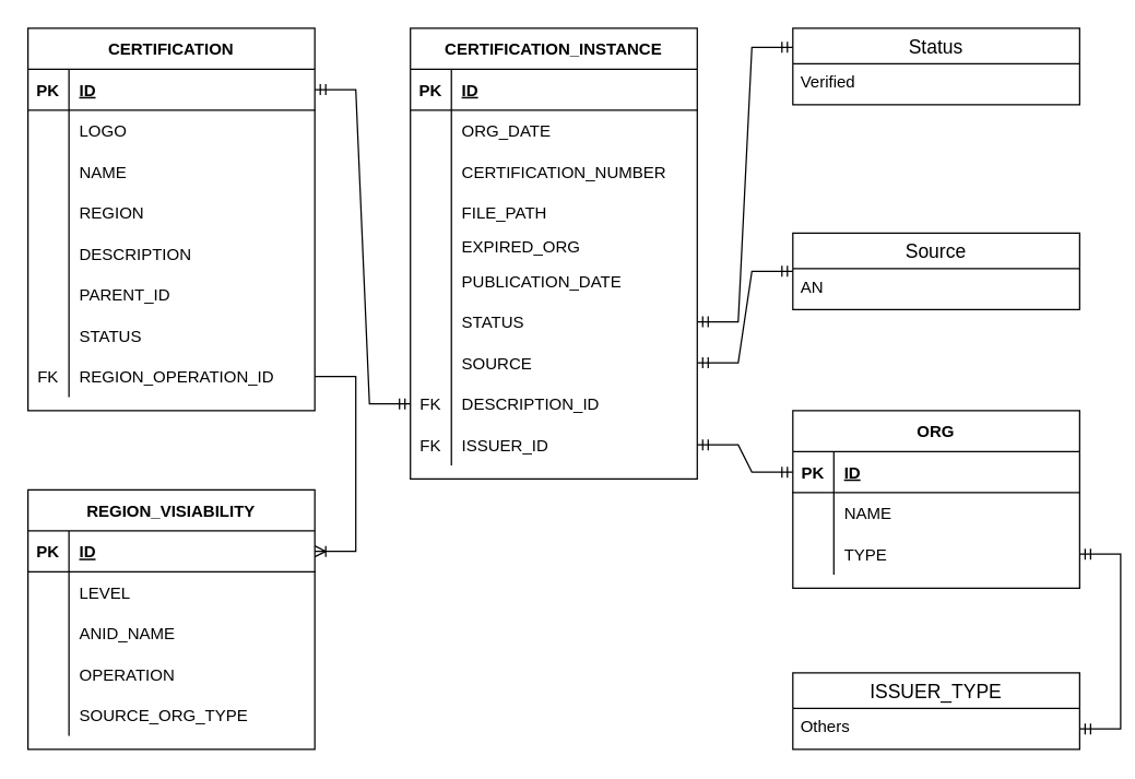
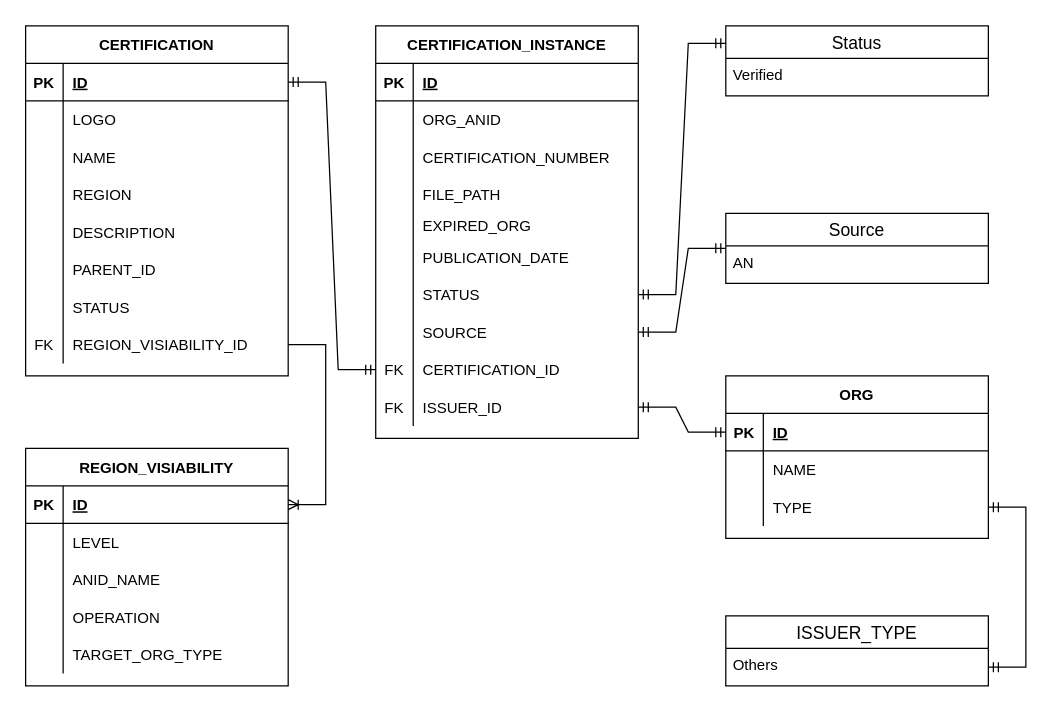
- <mxCell id="33" value="ORG_DATE" style="shape=partialRectangle;overflow=hidden;connectable=0;fillColor=none;align=left;top=0;left=0;bottom=0;right=0;spacingLeft=6;" parent="31" vertex="1"><mxGeometry x="30" width="180" height="30" as="geometry"><mxRectangle width="180" height="30" as="alternateBounds" /></mxGeometry></mxCell>
+ <mxCell id="33" value="ORG_ANID" style="shape=partialRectangle;overflow=hidden;connectable=0;fillColor=none;align=left;top=0;left=0;bottom=0;right=0;spacingLeft=6;" parent="31" vertex="1"><mxGeometry x="30" width="180" height="30" as="geometry"><mxRectangle width="180" height="30" as="alternateBounds" /></mxGeometry></mxCell>
- <mxCell id="26" value="REGION_OPERATION_ID" style="shape=partialRectangle;connectable=0;fillColor=none;top=0;left=0;bottom=0;right=0;align=left;spacingLeft=6;fontStyle=0;overflow=hidden;" parent="24" vertex="1"><mxGeometry x="30" width="180" height="30" as="geometry"><mxRectangle width="180" height="30" as="alternateBounds" /></mxGeometry></mxCell>
+ <mxCell id="26" value="REGION_VISIABILITY_ID" style="shape=partialRectangle;connectable=0;fillColor=none;top=0;left=0;bottom=0;right=0;align=left;spacingLeft=6;fontStyle=0;overflow=hidden;" parent="24" vertex="1"><mxGeometry x="30" width="180" height="30" as="geometry"><mxRectangle width="180" height="30" as="alternateBounds" /></mxGeometry></mxCell>
- <mxCell id="54" value="DESCRIPTION_ID" style="shape=partialRectangle;connectable=0;fillColor=none;top=0;left=0;bottom=0;right=0;align=left;spacingLeft=6;fontStyle=0;overflow=hidden;" parent="52" vertex="1"><mxGeometry x="30" width="180" height="30" as="geometry"><mxRectangle width="180" height="30" as="alternateBounds" /></mxGeometry></mxCell>
+ <mxCell id="54" value="CERTIFICATION_ID" style="shape=partialRectangle;connectable=0;fillColor=none;top=0;left=0;bottom=0;right=0;align=left;spacingLeft=6;fontStyle=0;overflow=hidden;" parent="52" vertex="1"><mxGeometry x="30" width="180" height="30" as="geometry"><mxRectangle width="180" height="30" as="alternateBounds" /></mxGeometry></mxCell>
- <mxCell id="83" value="SOURCE_ORG_TYPE" style="shape=partialRectangle;overflow=hidden;connectable=0;fillColor=none;align=left;top=0;left=0;bottom=0;right=0;spacingLeft=6;" parent="81" vertex="1"><mxGeometry x="30" width="180" height="30" as="geometry"><mxRectangle width="180" height="30" as="alternateBounds" /></mxGeometry></mxCell>
+ <mxCell id="83" value="TARGET_ORG_TYPE" style="shape=partialRectangle;overflow=hidden;connectable=0;fillColor=none;align=left;top=0;left=0;bottom=0;right=0;spacingLeft=6;" parent="81" vertex="1"><mxGeometry x="30" width="180" height="30" as="geometry"><mxRectangle width="180" height="30" as="alternateBounds" /></mxGeometry></mxCell>
